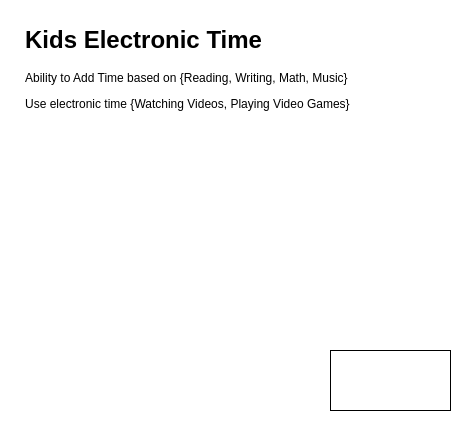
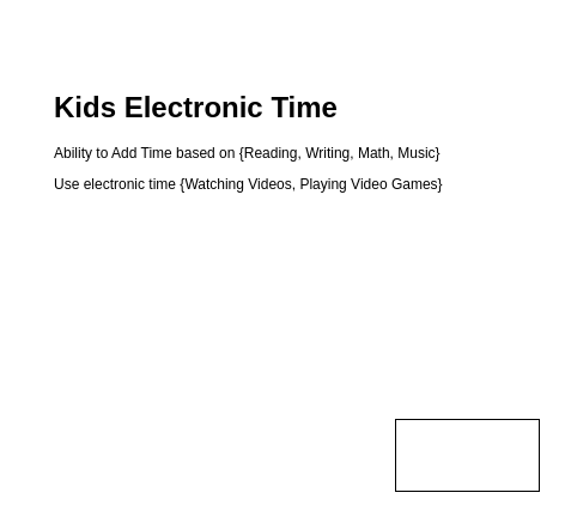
- <mxCell id="3" value="&lt;h1&gt;Kids Electronic Time&lt;/h1&gt;&lt;p&gt;Ability to Add Time based on {Reading, Writing, Math, Music}&lt;/p&gt;&lt;p&gt;Use electronic time {Watching Videos, Playing Video Games}&lt;/p&gt;" style="text;html=1;strokeColor=none;fillColor=none;spacing=5;spacingTop=-20;whiteSpace=wrap;overflow=hidden;rounded=0;" vertex="1" parent="1"><mxGeometry x="20" y="20" width="340" height="120" as="geometry" /></mxCell>
+ <mxCell id="3" value="&lt;h1&gt;Kids Electronic Time&lt;/h1&gt;&lt;p&gt;Ability to Add Time based on {Reading, Writing, Math, Music}&lt;/p&gt;&lt;p&gt;Use electronic time {Watching Videos, Playing Video Games}&lt;/p&gt;" style="text;html=1;strokeColor=none;fillColor=none;spacing=5;spacingTop=-20;whiteSpace=wrap;overflow=hidden;rounded=0;" vertex="1" parent="1"><mxGeometry x="40" y="70" width="340" height="120" as="geometry" /></mxCell>
